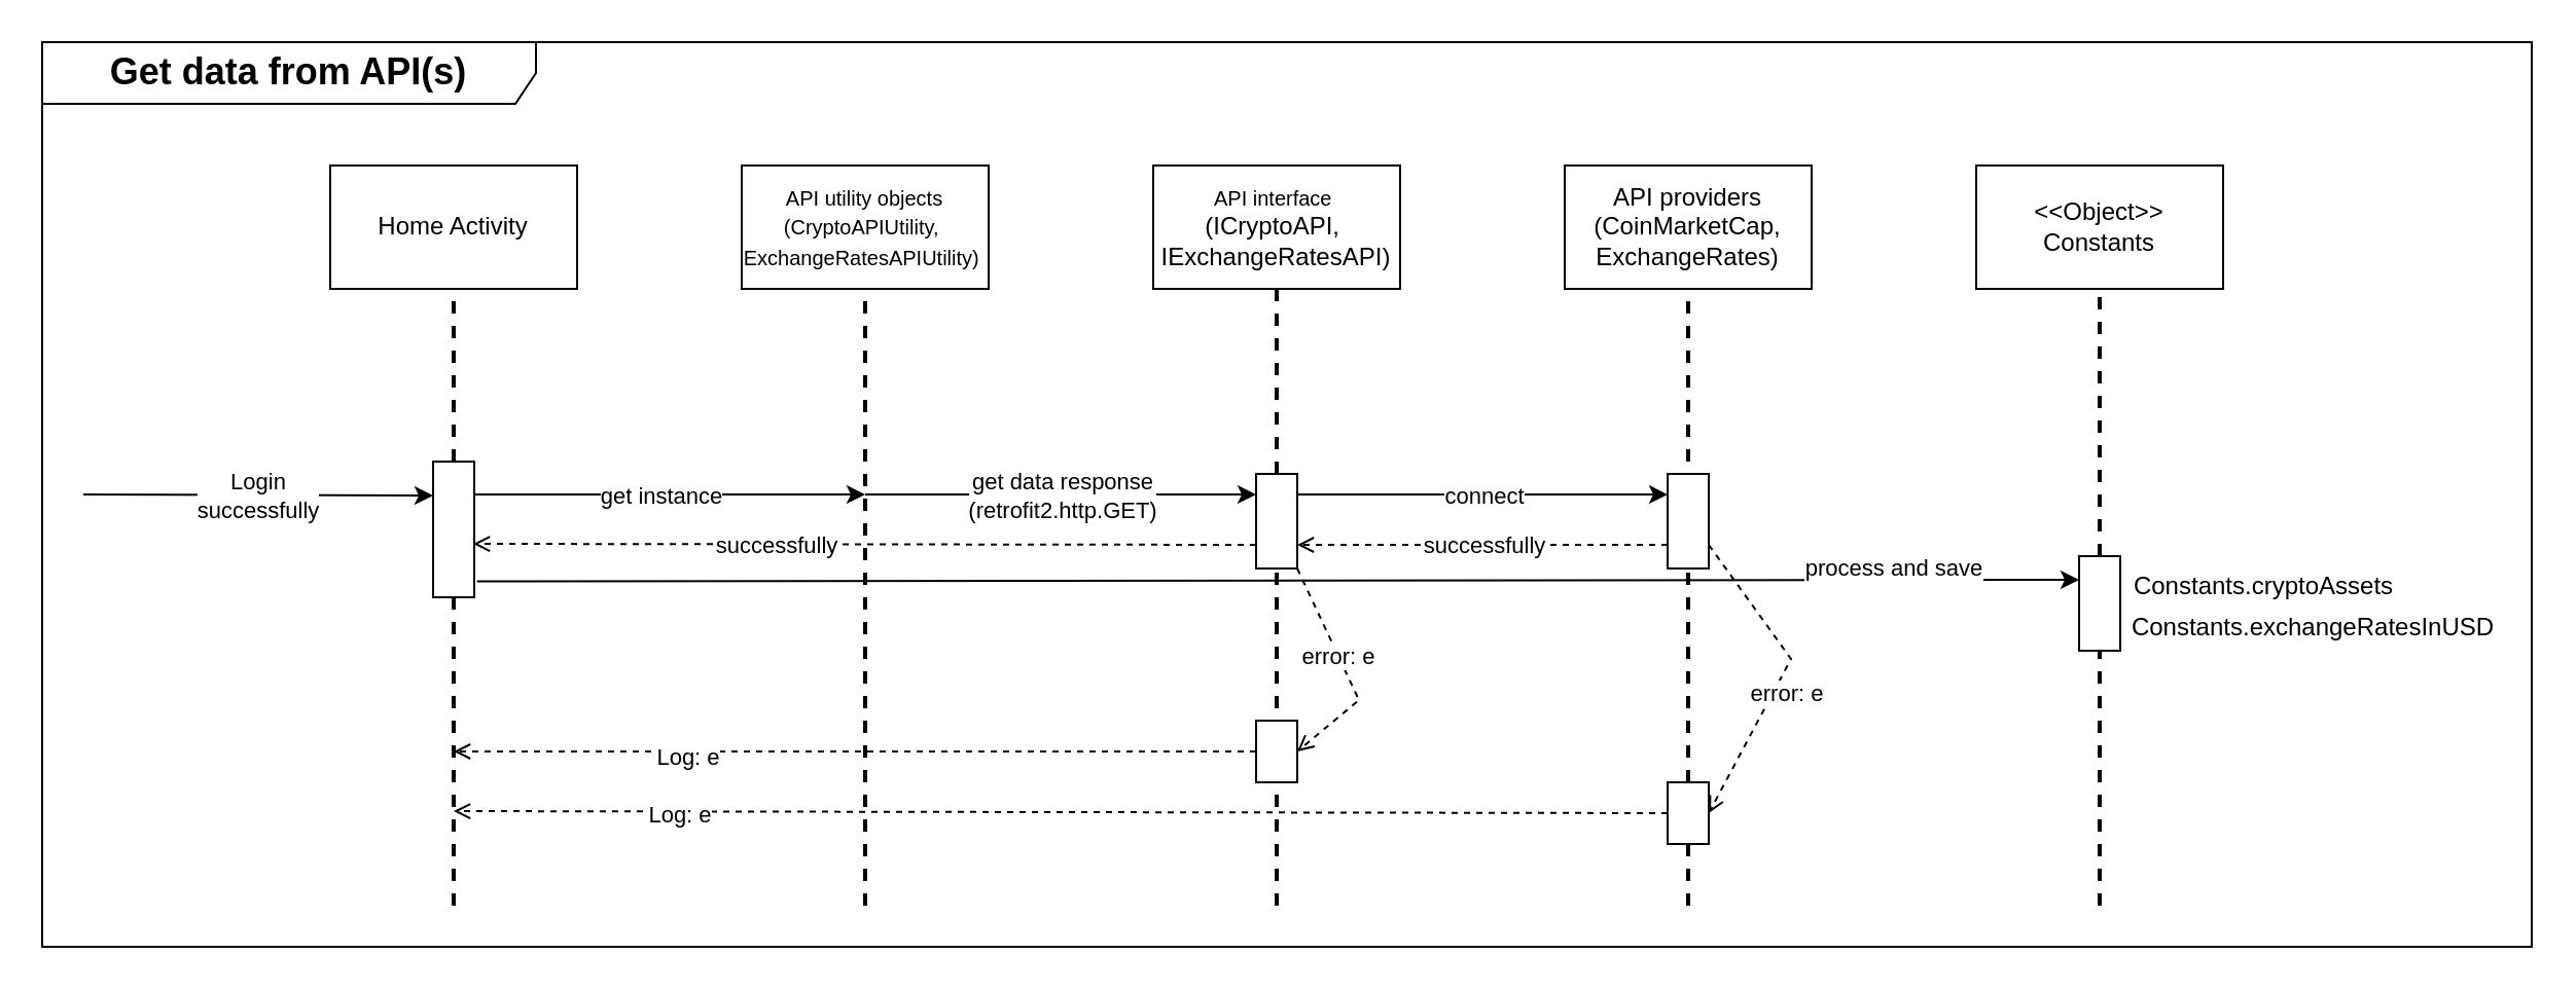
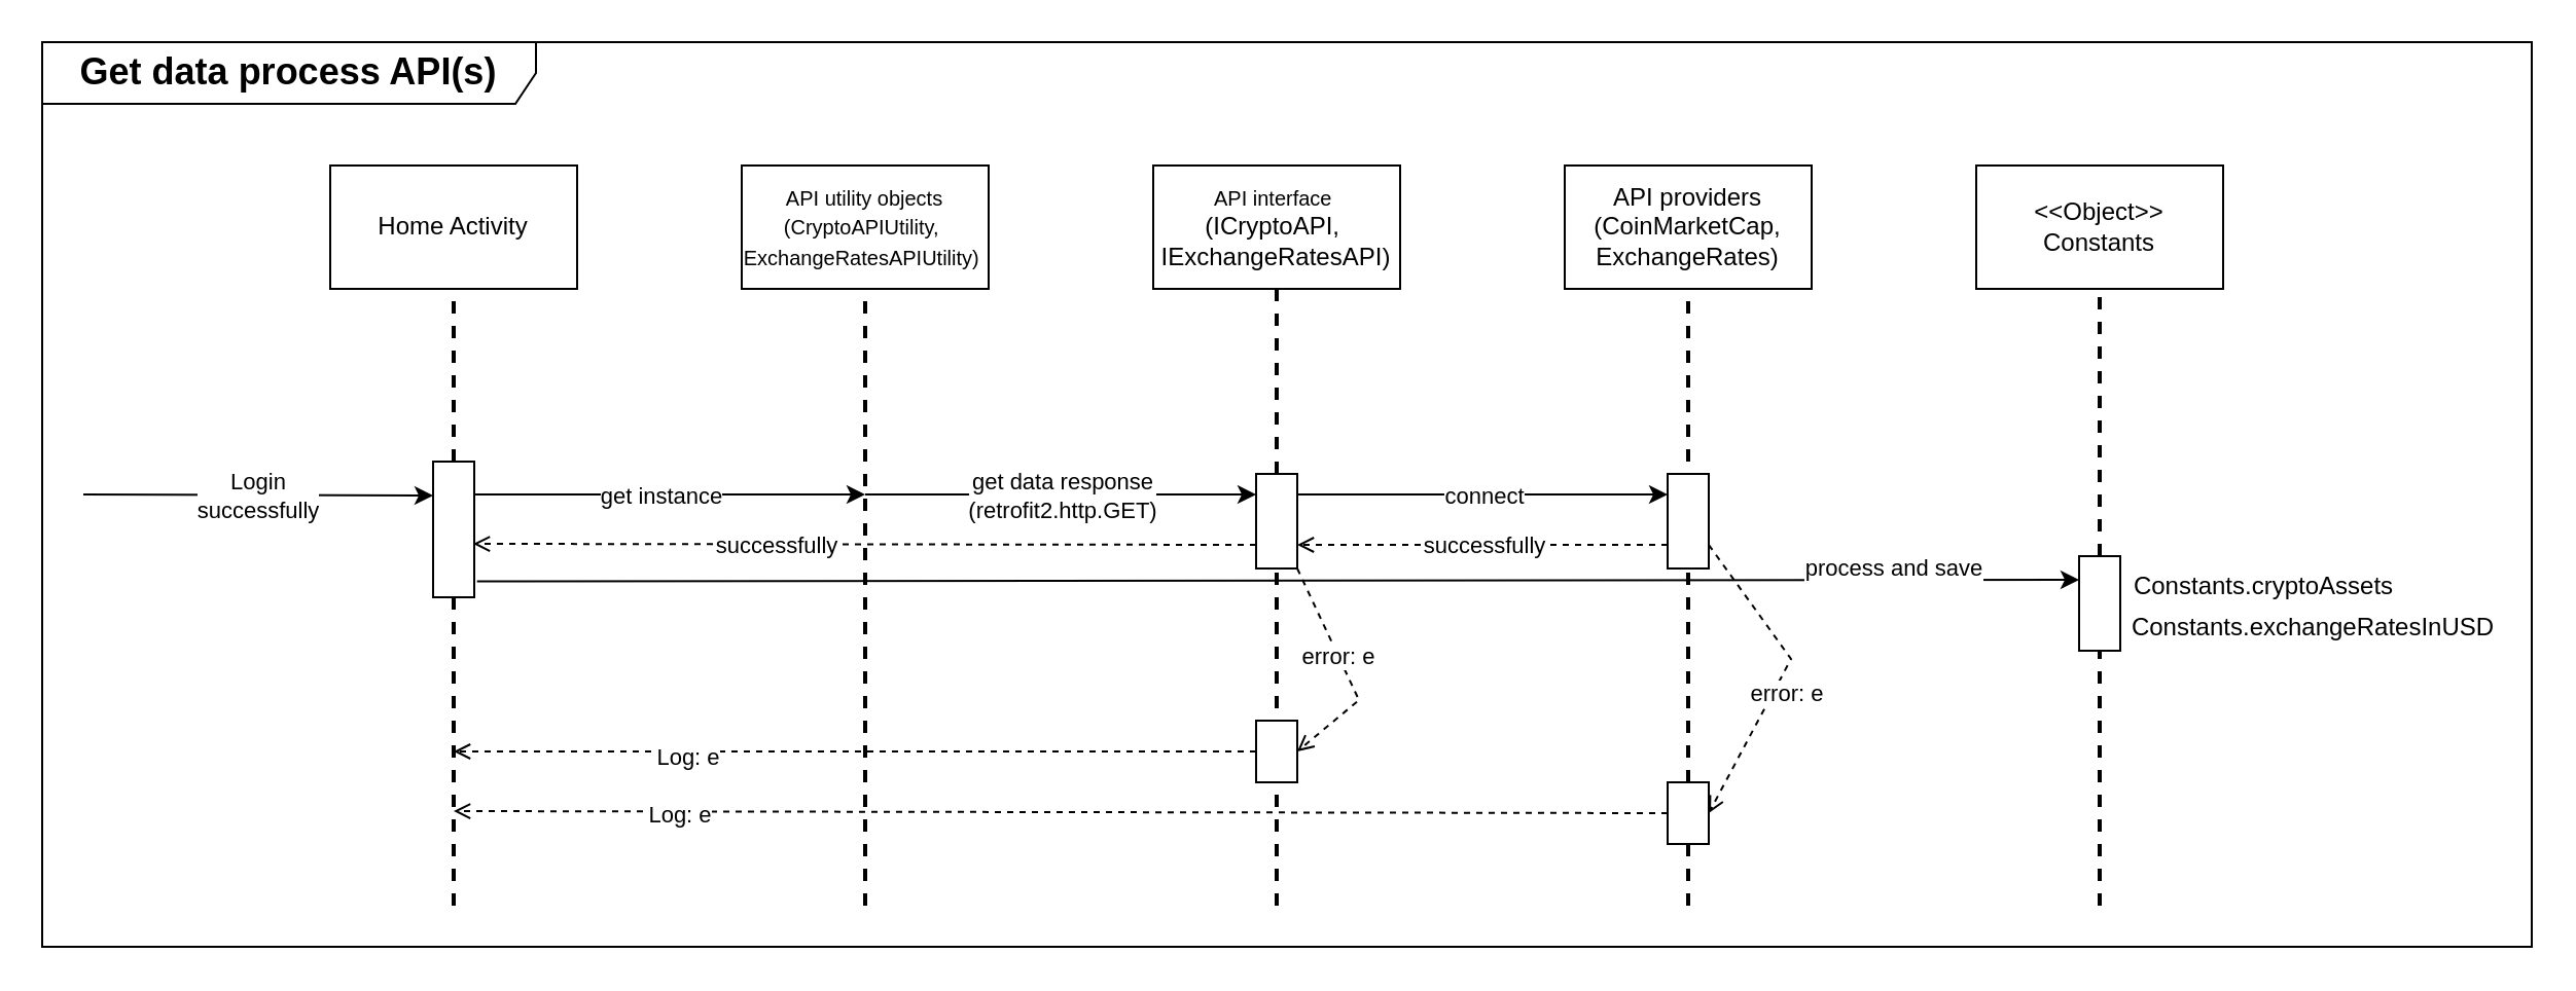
- <mxCell id="38" value="&lt;font size=&quot;1&quot; style=&quot;&quot;&gt;&lt;b style=&quot;font-size: 18px;&quot;&gt;Get data from API(s)&lt;/b&gt;&lt;/font&gt;" style="shape=umlFrame;whiteSpace=wrap;html=1;pointerEvents=0;width=240;height=30;" parent="1" vertex="1"><mxGeometry x="20" y="20" width="1210" height="440" as="geometry" /></mxCell>
+ <mxCell id="38" value="&lt;font size=&quot;1&quot; style=&quot;&quot;&gt;&lt;b style=&quot;font-size: 18px;&quot;&gt;Get data process API(s)&lt;/b&gt;&lt;/font&gt;" style="shape=umlFrame;whiteSpace=wrap;html=1;pointerEvents=0;width=240;height=30;" parent="1" vertex="1"><mxGeometry x="20" y="20" width="1210" height="440" as="geometry" /></mxCell>
